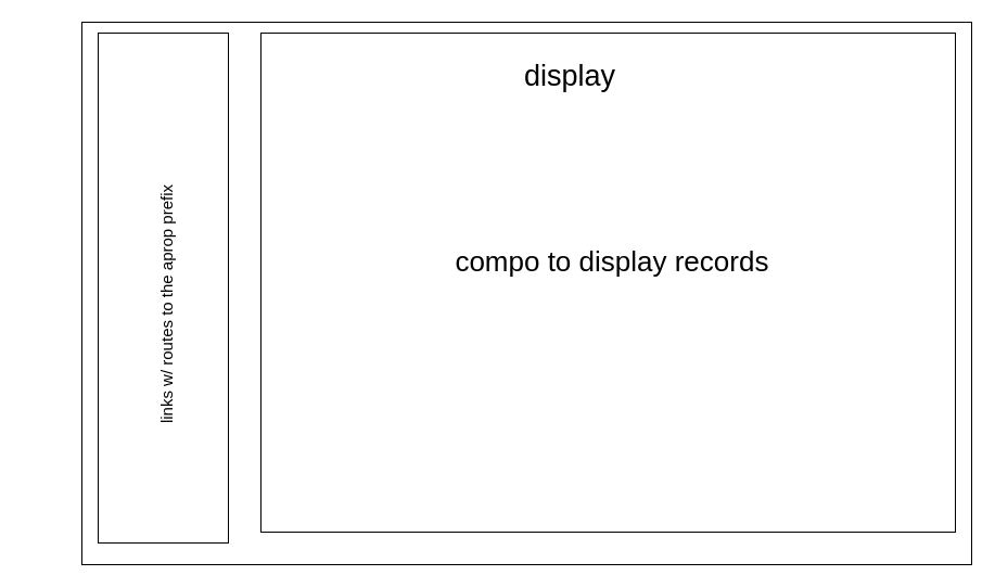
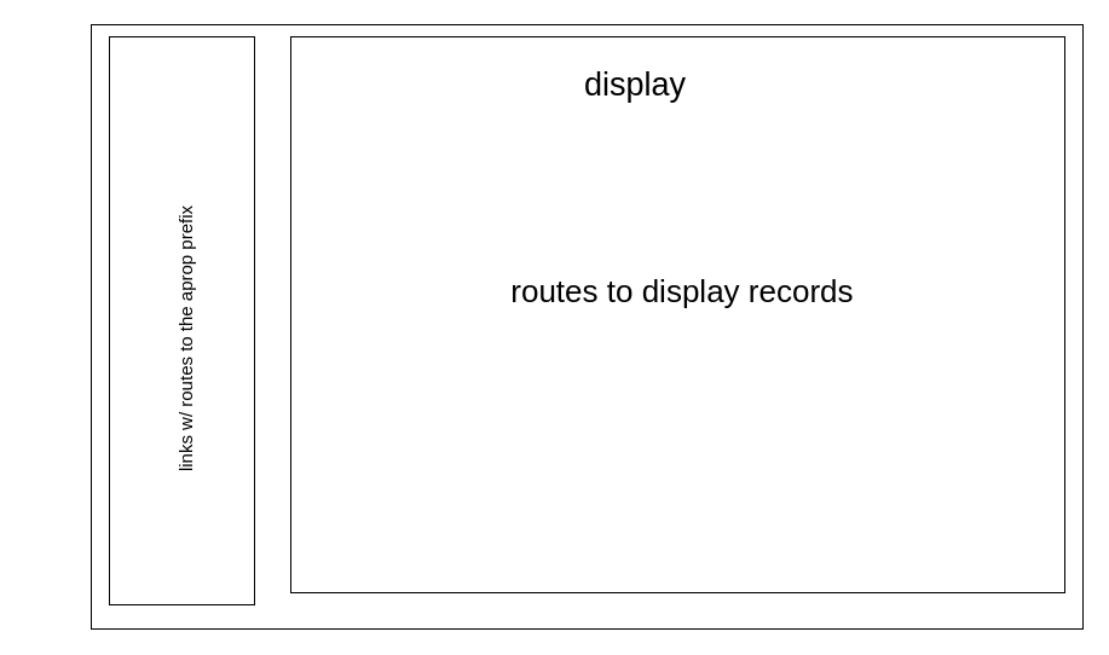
- <mxCell id="5" value="&lt;p style=&quot;line-height: 200%; font-size: 26px;&quot;&gt;compo to display records&amp;nbsp;&lt;/p&gt;" style="text;strokeColor=none;align=center;fillColor=none;html=1;verticalAlign=middle;whiteSpace=wrap;rounded=0;" parent="1" vertex="1"><mxGeometry x="390" y="130" width="355" height="220" as="geometry" /></mxCell>
+ <mxCell id="5" value="&lt;p style=&quot;line-height: 200%; font-size: 26px;&quot;&gt;routes to display records&amp;nbsp;&lt;/p&gt;" style="text;strokeColor=none;align=center;fillColor=none;html=1;verticalAlign=middle;whiteSpace=wrap;rounded=0;" parent="1" vertex="1"><mxGeometry x="390" y="130" width="355" height="220" as="geometry" /></mxCell>
